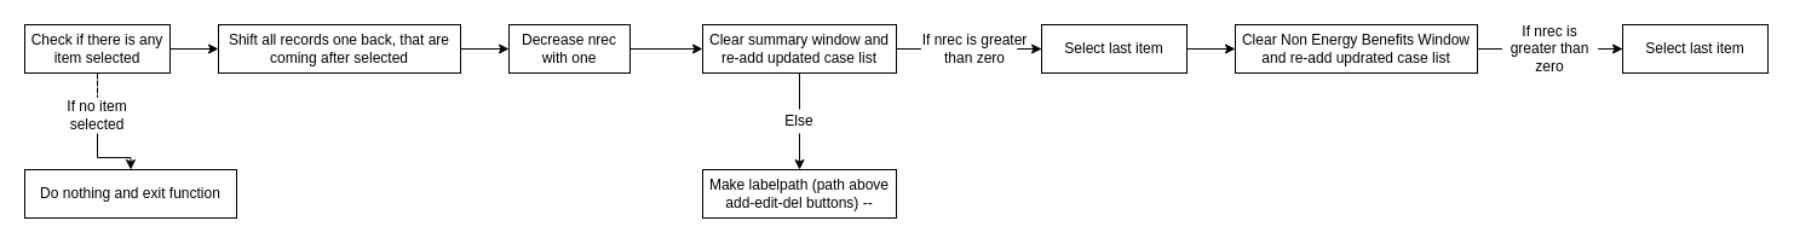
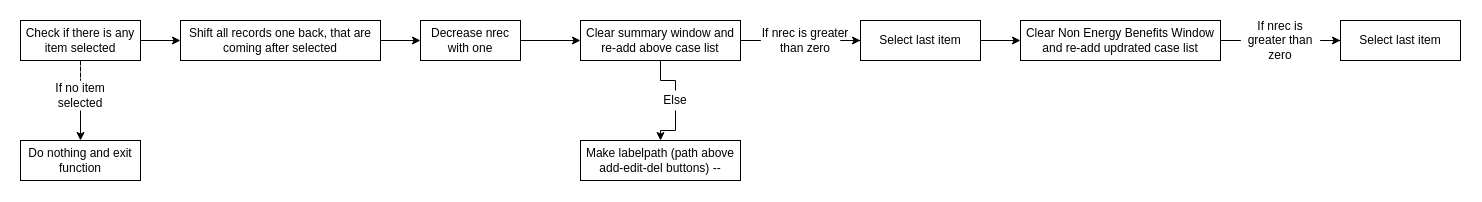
- <mxCell id="14" value="Clear summary window and re-add updated case list" style="rounded=0;whiteSpace=wrap;html=1;" vertex="1" parent="1"><mxGeometry x="580" y="20" width="160" height="40" as="geometry" /></mxCell>
+ <mxCell id="14" value="Clear summary window and re-add above case list" style="rounded=0;whiteSpace=wrap;html=1;" vertex="1" parent="1"><mxGeometry x="580" y="20" width="160" height="40" as="geometry" /></mxCell>
- <mxCell id="20" value="Else" style="text;html=1;strokeColor=none;fillColor=none;align=center;verticalAlign=middle;whiteSpace=wrap;rounded=0;" vertex="1" parent="1"><mxGeometry x="640" y="90" width="40" height="20" as="geometry" /></mxCell>
+ <mxCell id="20" value="Else" style="text;html=1;strokeColor=none;fillColor=none;align=center;verticalAlign=middle;whiteSpace=wrap;rounded=0;" vertex="1" parent="1"><mxGeometry x="655" y="90" width="40" height="20" as="geometry" /></mxCell>
- <mxCell id="5" value="Do nothing and exit function" style="rounded=0;whiteSpace=wrap;html=1;" vertex="1" parent="1"><mxGeometry x="20" y="140" width="175" height="40" as="geometry" /></mxCell>
+ <mxCell id="5" value="Do nothing and exit function" style="rounded=0;whiteSpace=wrap;html=1;" vertex="1" parent="1"><mxGeometry x="20" y="140" width="120" height="40" as="geometry" /></mxCell>
